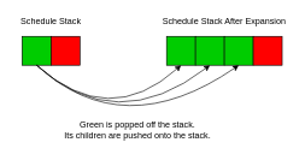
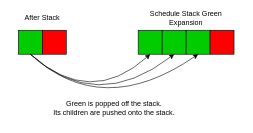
- <mxCell id="9" value="Schedule Stack" style="text;html=1;strokeColor=none;fillColor=none;align=center;verticalAlign=middle;whiteSpace=wrap;rounded=0;" vertex="1" parent="1"><mxGeometry x="20" y="20" width="100" height="20" as="geometry" /></mxCell>
+ <mxCell id="9" value="After Stack" style="text;html=1;strokeColor=none;fillColor=none;align=center;verticalAlign=middle;whiteSpace=wrap;rounded=0;" vertex="1" parent="1"><mxGeometry x="20" y="20" width="100" height="20" as="geometry" /></mxCell>
- <mxCell id="8" value="Schedule Stack After Expansion" style="text;html=1;strokeColor=none;fillColor=none;align=center;verticalAlign=middle;whiteSpace=wrap;rounded=0;" vertex="1" parent="1"><mxGeometry x="220" y="20" width="180" height="20" as="geometry" /></mxCell>
+ <mxCell id="8" value="Schedule Stack Green Expansion" style="text;html=1;strokeColor=none;fillColor=none;align=center;verticalAlign=middle;whiteSpace=wrap;rounded=0;" vertex="1" parent="1"><mxGeometry x="220" y="20" width="180" height="20" as="geometry" /></mxCell>
